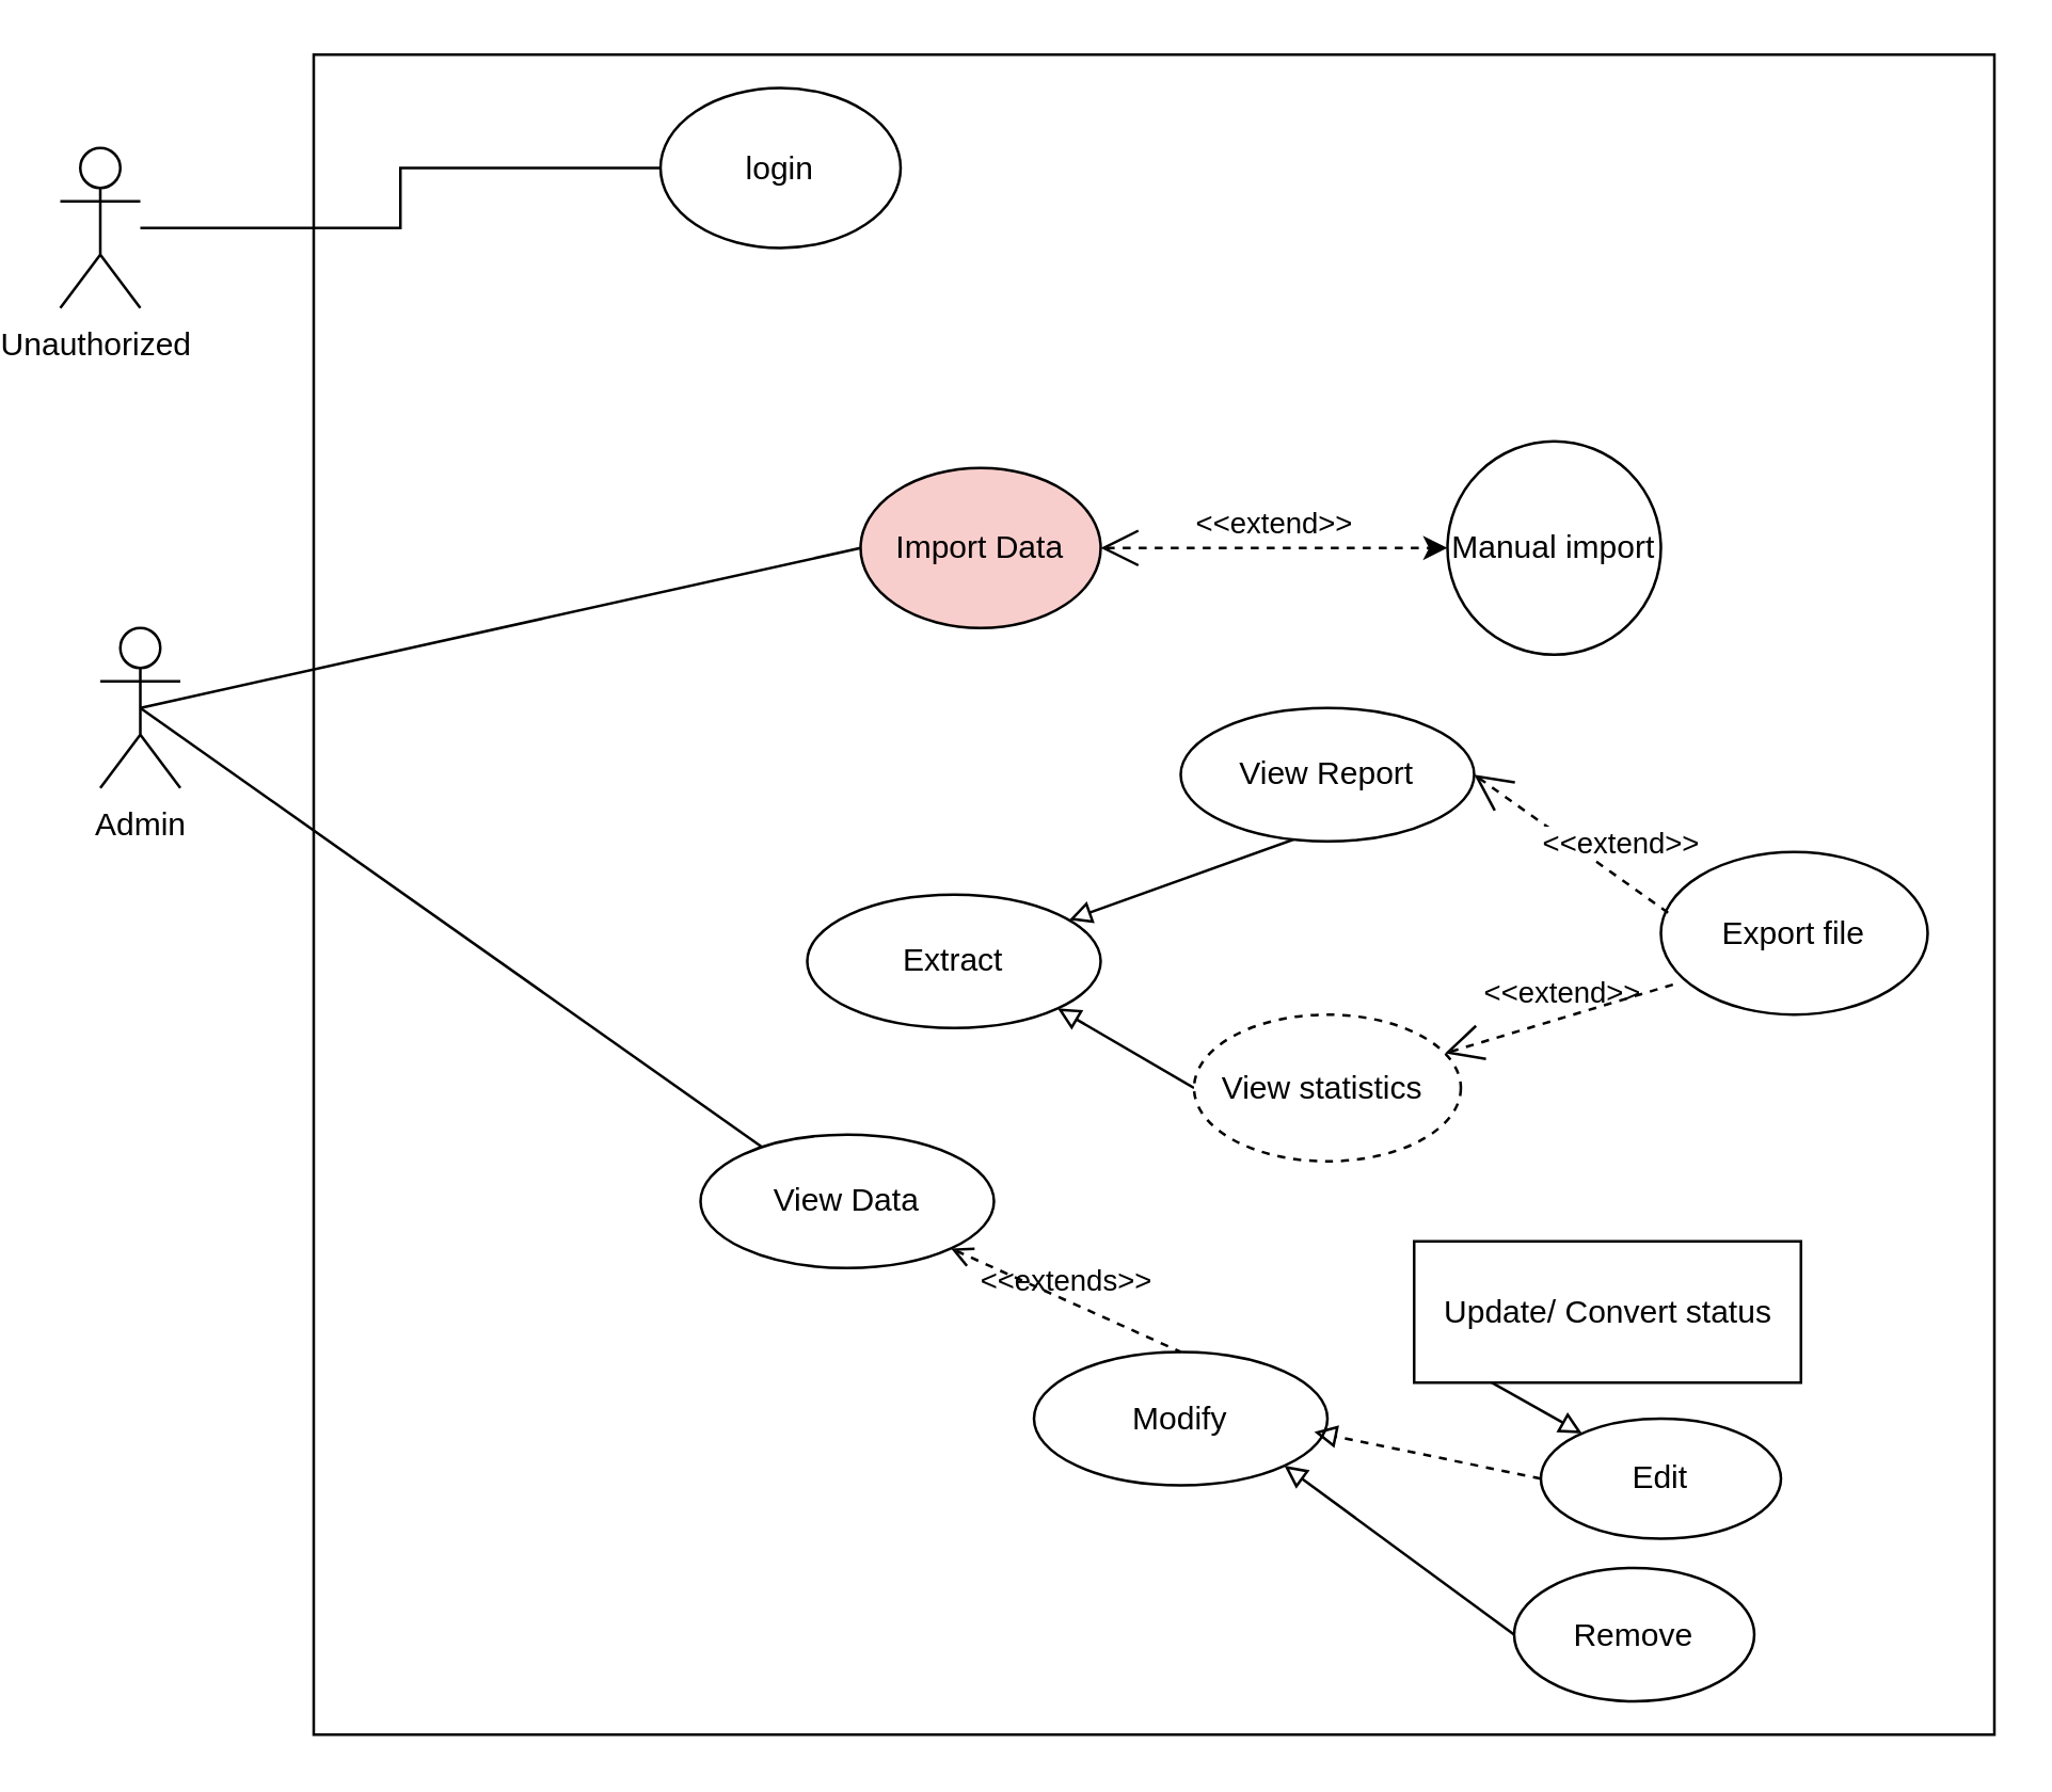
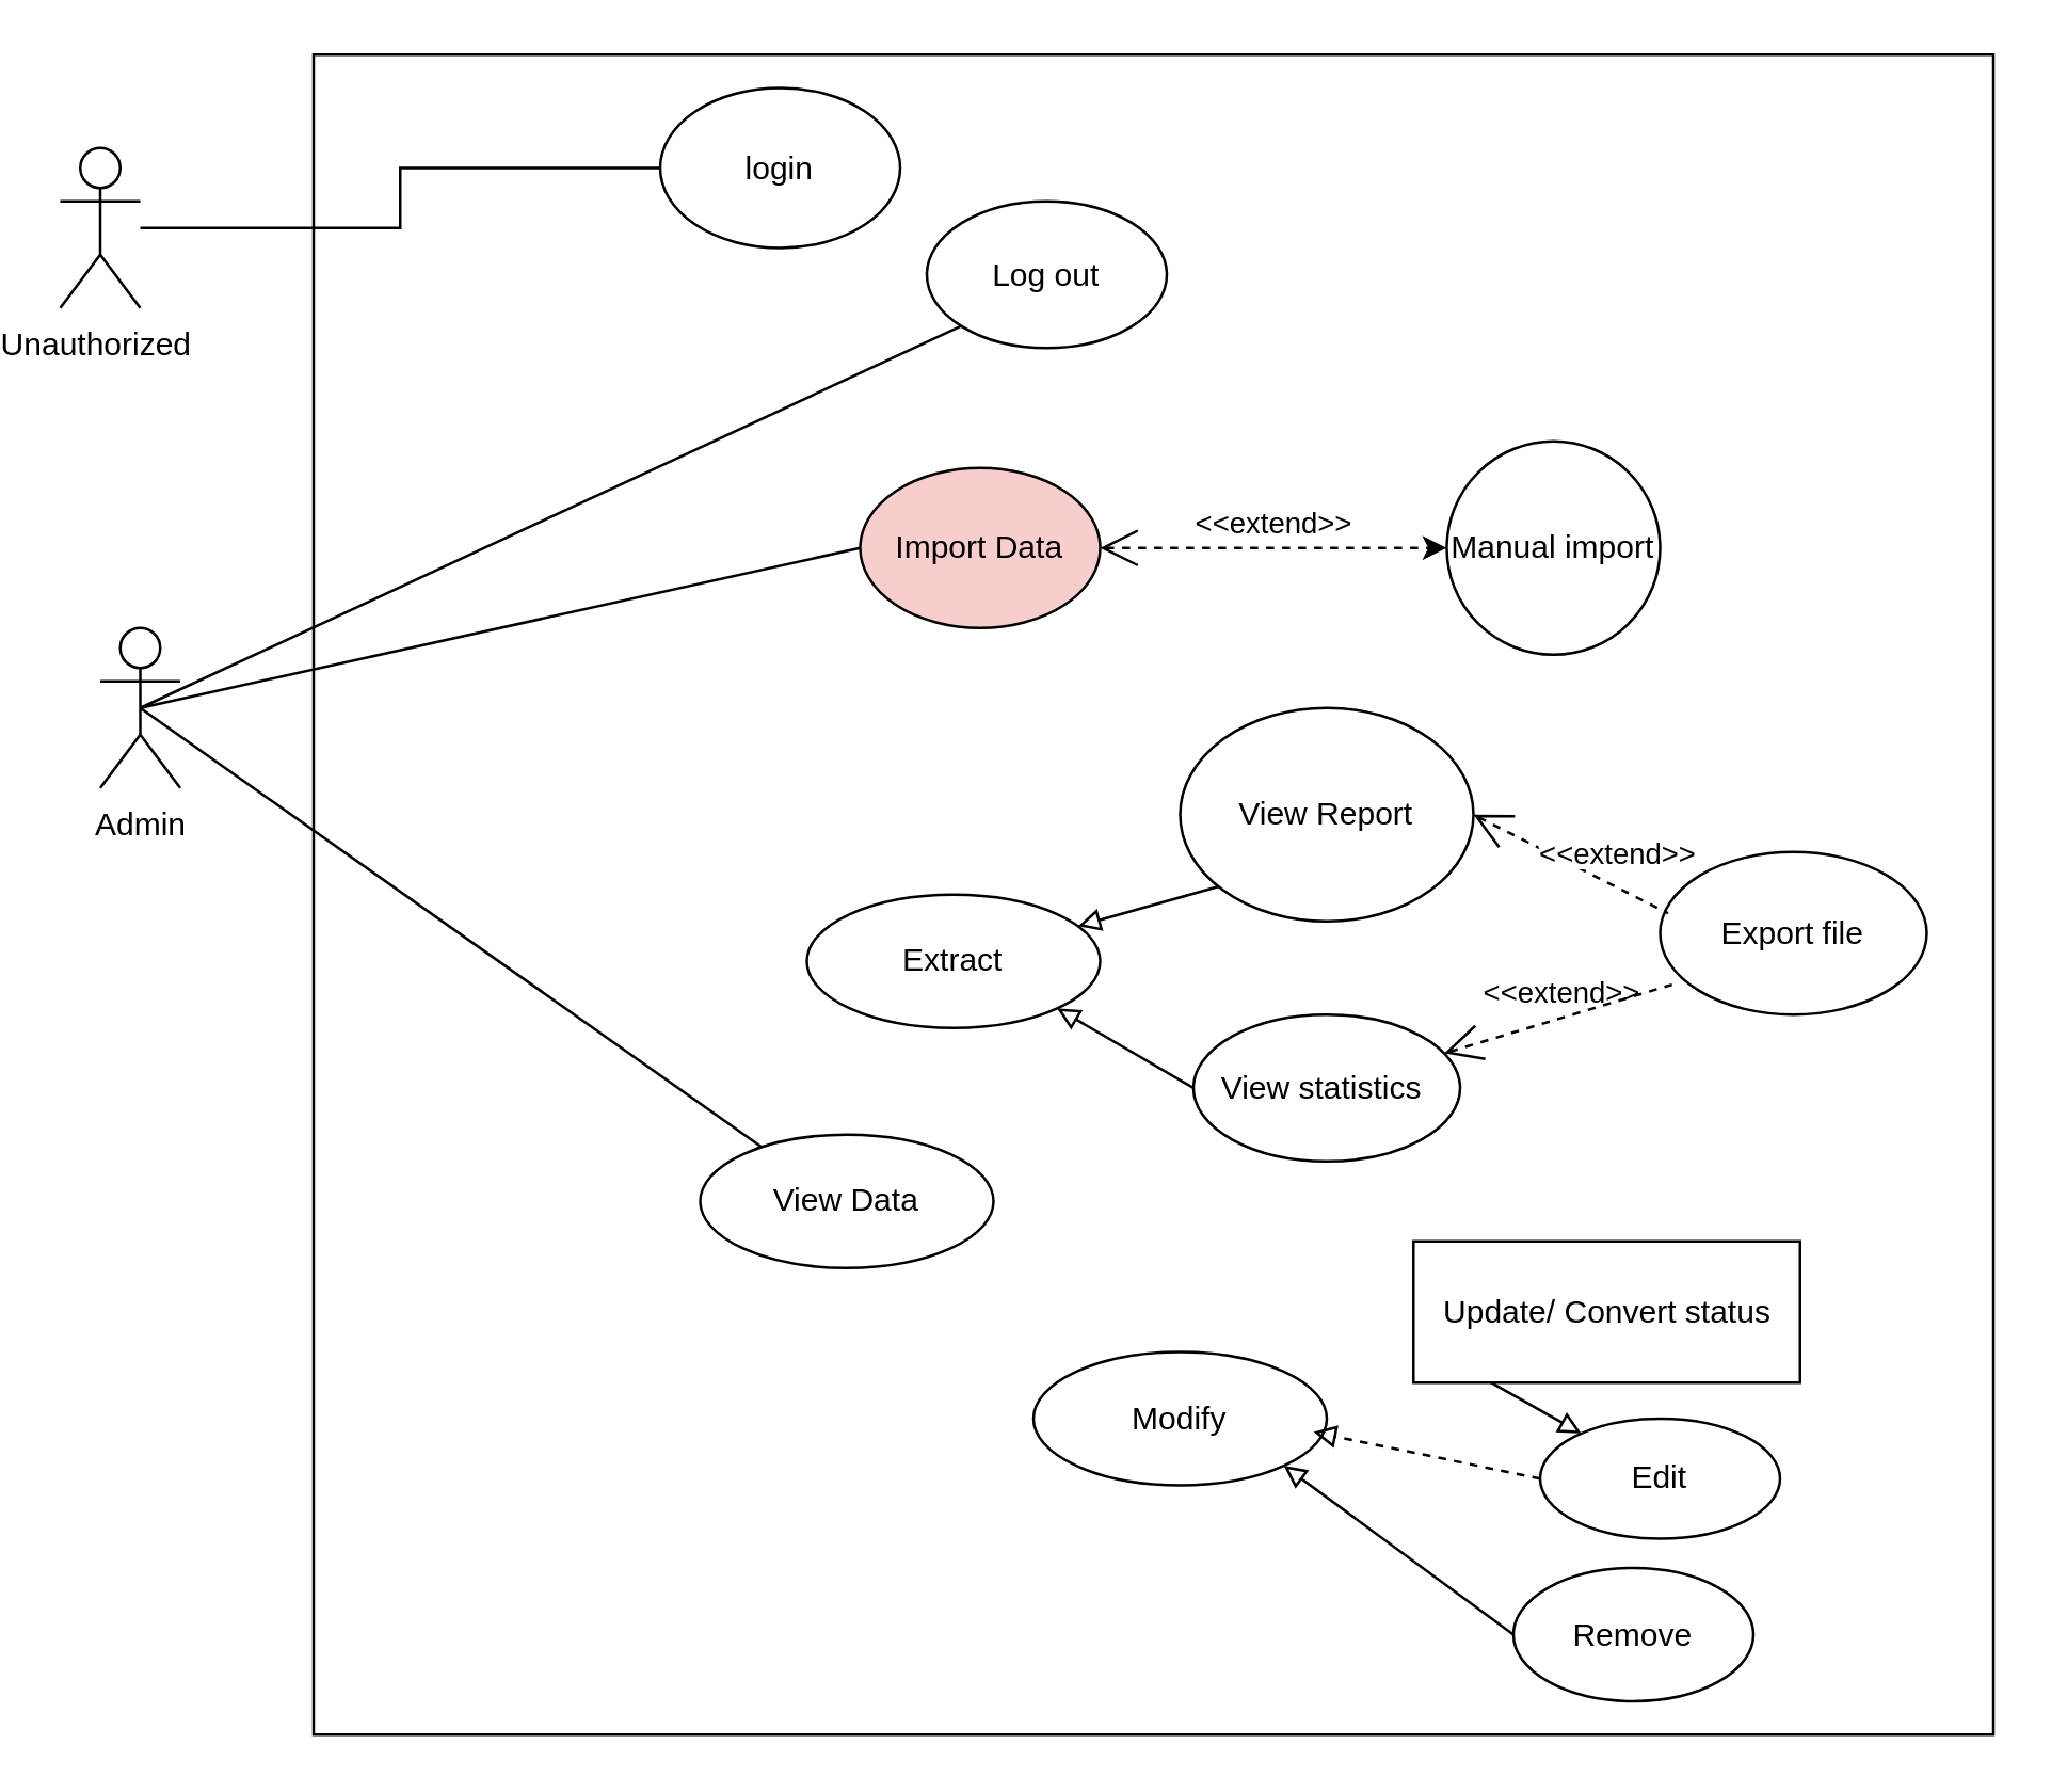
+ <mxCell id="10" value="Log out" style="ellipse;whiteSpace=wrap;html=1;" parent="1" vertex="1"><mxGeometry x="345" y="75" width="90" height="55" as="geometry" /></mxCell>
+ <mxCell id="9" style="edgeStyle=none;rounded=0;orthogonalLoop=1;jettySize=auto;html=1;exitX=0;exitY=1;exitDx=0;exitDy=0;entryX=0.5;entryY=0.5;entryDx=0;entryDy=0;entryPerimeter=0;endArrow=none;endFill=0;" parent="1" source="10" target="8" edge="1"><mxGeometry relative="1" as="geometry" /></mxCell>
- <mxCell id="14" value="View Report" style="ellipse;whiteSpace=wrap;html=1;" parent="1" vertex="1"><mxGeometry x="440" y="265" width="110" height="50" as="geometry" /></mxCell>
+ <mxCell id="14" value="View Report" style="ellipse;whiteSpace=wrap;html=1;" parent="1" vertex="1"><mxGeometry x="440" y="265" width="110" height="80" as="geometry" /></mxCell>
- <mxCell id="16" value="View statistics&amp;nbsp;" style="ellipse;whiteSpace=wrap;html=1;dashed=1;" parent="1" vertex="1"><mxGeometry x="445" y="380" width="100" height="55" as="geometry" /></mxCell>
+ <mxCell id="16" value="View statistics&amp;nbsp;" style="ellipse;whiteSpace=wrap;html=1;" parent="1" vertex="1"><mxGeometry x="445" y="380" width="100" height="55" as="geometry" /></mxCell>
- <mxCell id="28" value="&amp;lt;&amp;lt;extends&amp;gt;&amp;gt;" style="edgeStyle=none;html=1;endArrow=none;verticalAlign=bottom;labelBackgroundColor=none;entryX=0.5;entryY=0;entryDx=0;entryDy=0;exitX=1;exitY=1;exitDx=0;exitDy=0;startArrow=open;startFill=0;endFill=0;dashed=1;" parent="1" source="27" target="20" edge="1"><mxGeometry x="0.026" y="-2" width="160" relative="1" as="geometry"><mxPoint x="115" y="485" as="sourcePoint" /><mxPoint x="275" y="485" as="targetPoint" /><mxPoint as="offset" /></mxGeometry></mxCell>
